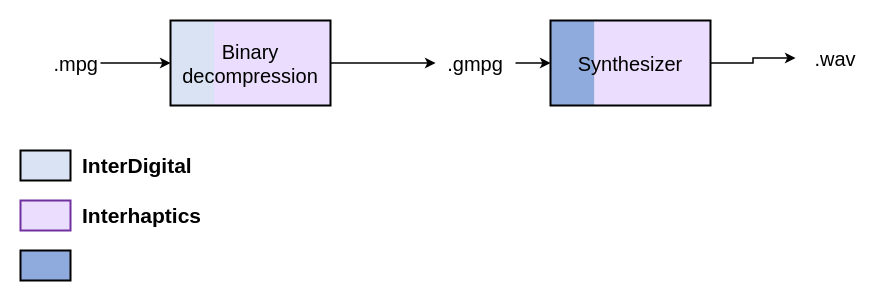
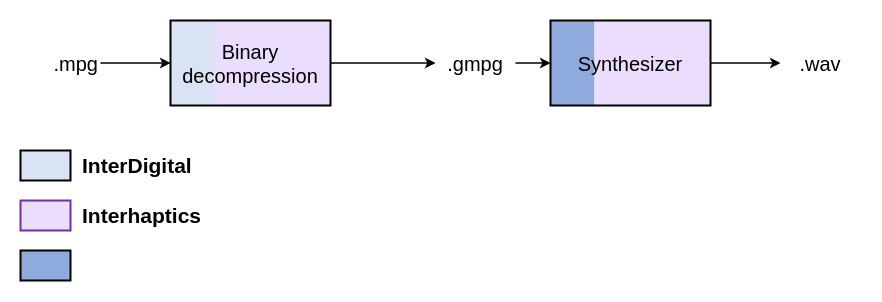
- <mxCell id="21" value=".wav" style="text;html=1;strokeColor=none;fillColor=none;align=center;verticalAlign=middle;whiteSpace=wrap;rounded=0;fontSize=20;" vertex="1" parent="1"><mxGeometry x="795" y="32.5" width="80" height="50" as="geometry" /></mxCell>
+ <mxCell id="21" value=".wav" style="text;html=1;strokeColor=none;fillColor=none;align=center;verticalAlign=middle;whiteSpace=wrap;rounded=0;fontSize=20;" vertex="1" parent="1"><mxGeometry x="780" y="37.5" width="80" height="50" as="geometry" /></mxCell>
